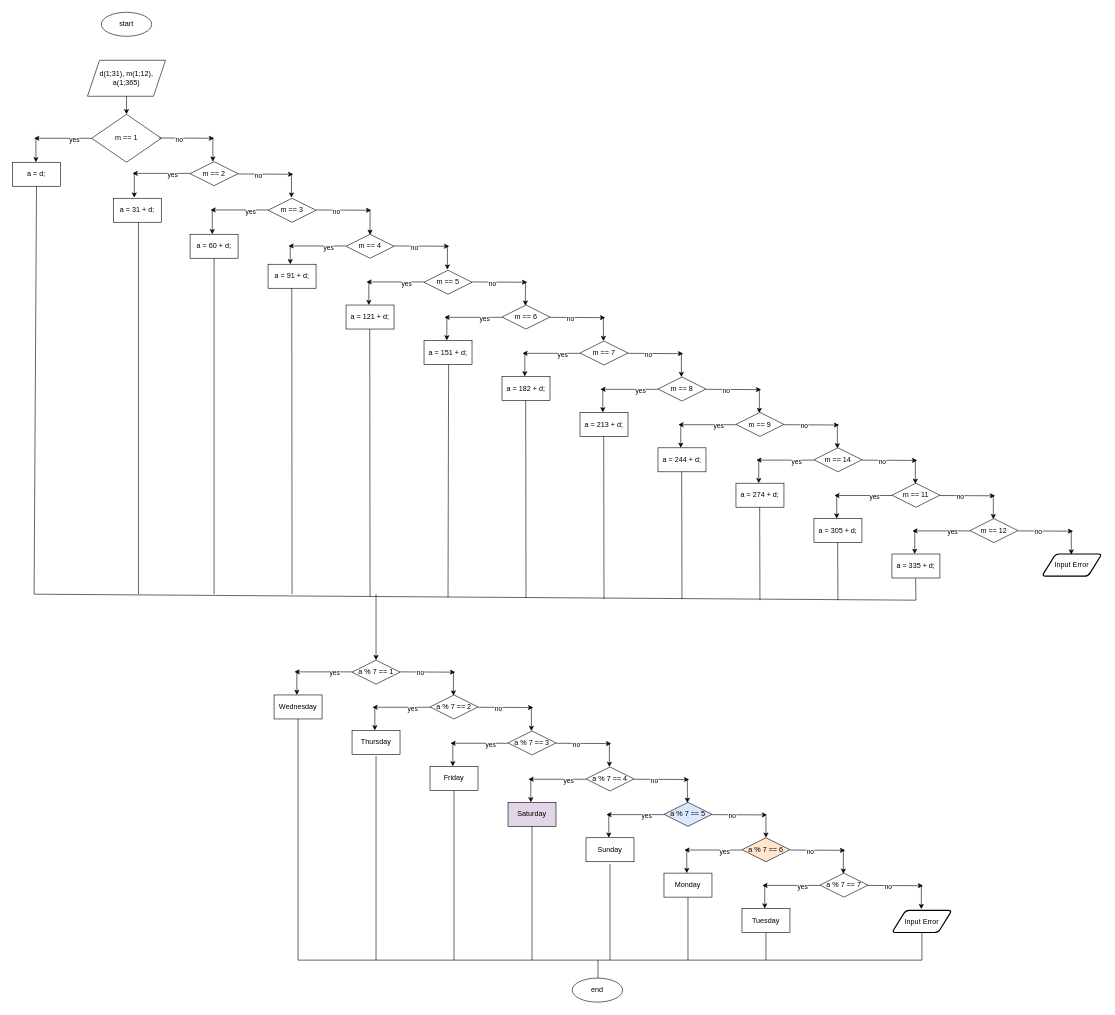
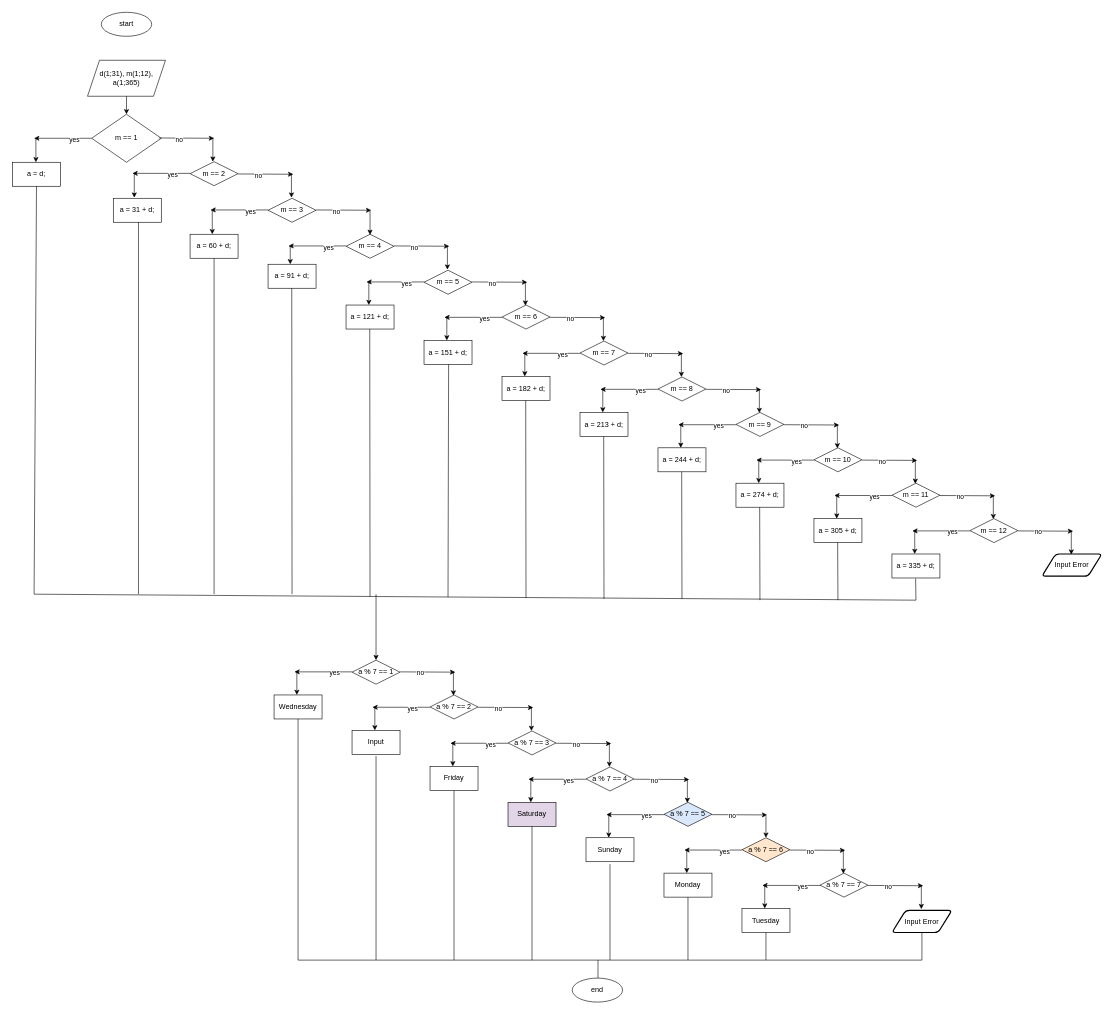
- <mxCell id="78" value="m == 14" style="rhombus;whiteSpace=wrap;html=1;" vertex="1" parent="1"><mxGeometry x="1356" y="746" width="80" height="40" as="geometry" /></mxCell>
+ <mxCell id="78" value="m == 10" style="rhombus;whiteSpace=wrap;html=1;" vertex="1" parent="1"><mxGeometry x="1356" y="746" width="80" height="40" as="geometry" /></mxCell>
- <mxCell id="131" value="Thursday" style="rounded=0;whiteSpace=wrap;html=1;" vertex="1" parent="1"><mxGeometry x="586" y="1217" width="80" height="40" as="geometry" /></mxCell>
+ <mxCell id="131" value="Input" style="rounded=0;whiteSpace=wrap;html=1;" vertex="1" parent="1"><mxGeometry x="586" y="1217" width="80" height="40" as="geometry" /></mxCell>
